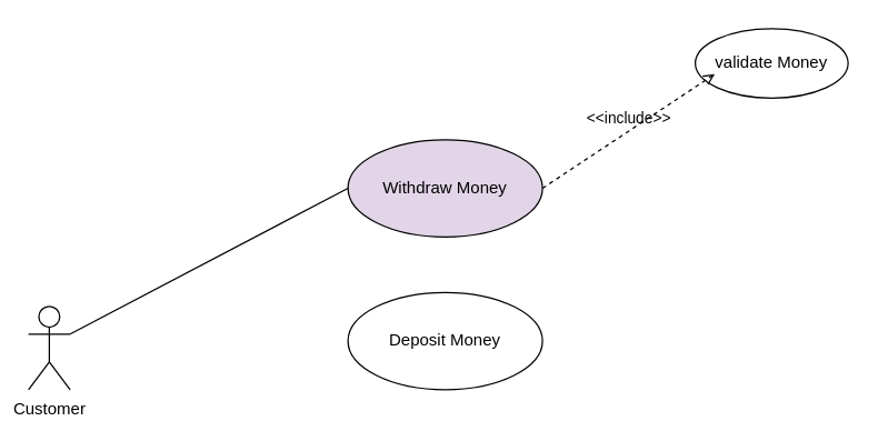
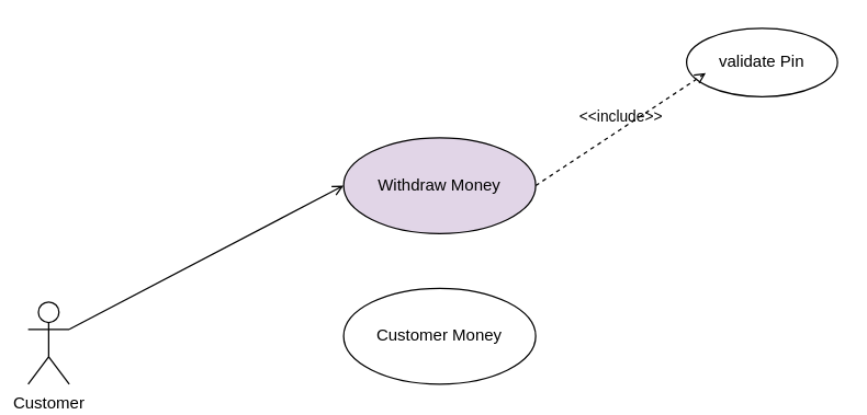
- <mxCell id="4" value="validate Money" style="ellipse;whiteSpace=wrap;html=1;" vertex="1" parent="1"><mxGeometry x="500" y="20" width="110" height="50" as="geometry" /></mxCell>
+ <mxCell id="4" value="validate Pin" style="ellipse;whiteSpace=wrap;html=1;" vertex="1" parent="1"><mxGeometry x="500" y="20" width="110" height="50" as="geometry" /></mxCell>
- <mxCell id="6" value="" style="edgeStyle=none;html=1;endArrow=none;verticalAlign=bottom;rounded=0;entryX=0;entryY=0.5;entryDx=0;entryDy=0;exitX=1;exitY=0.333;exitDx=0;exitDy=0;exitPerimeter=0;" edge="1" parent="1" source="2" target="3"><mxGeometry width="160" relative="1" as="geometry"><mxPoint x="20" y="180" as="sourcePoint" /><mxPoint x="200" y="210" as="targetPoint" /></mxGeometry></mxCell>
+ <mxCell id="6" value="" style="edgeStyle=none;html=1;endArrow=open;verticalAlign=bottom;rounded=0;entryX=0;entryY=0.5;entryDx=0;entryDy=0;exitX=1;exitY=0.333;exitDx=0;exitDy=0;exitPerimeter=0;" edge="1" parent="1" source="2" target="3"><mxGeometry width="160" relative="1" as="geometry"><mxPoint x="20" y="180" as="sourcePoint" /><mxPoint x="200" y="210" as="targetPoint" /></mxGeometry></mxCell>
- <mxCell id="7" value="Deposit Money" style="ellipse;whiteSpace=wrap;html=1;" vertex="1" parent="1"><mxGeometry x="250" y="210" width="140" height="70" as="geometry" /></mxCell>
+ <mxCell id="7" value="Customer Money" style="ellipse;whiteSpace=wrap;html=1;" vertex="1" parent="1"><mxGeometry x="250" y="210" width="140" height="70" as="geometry" /></mxCell>
